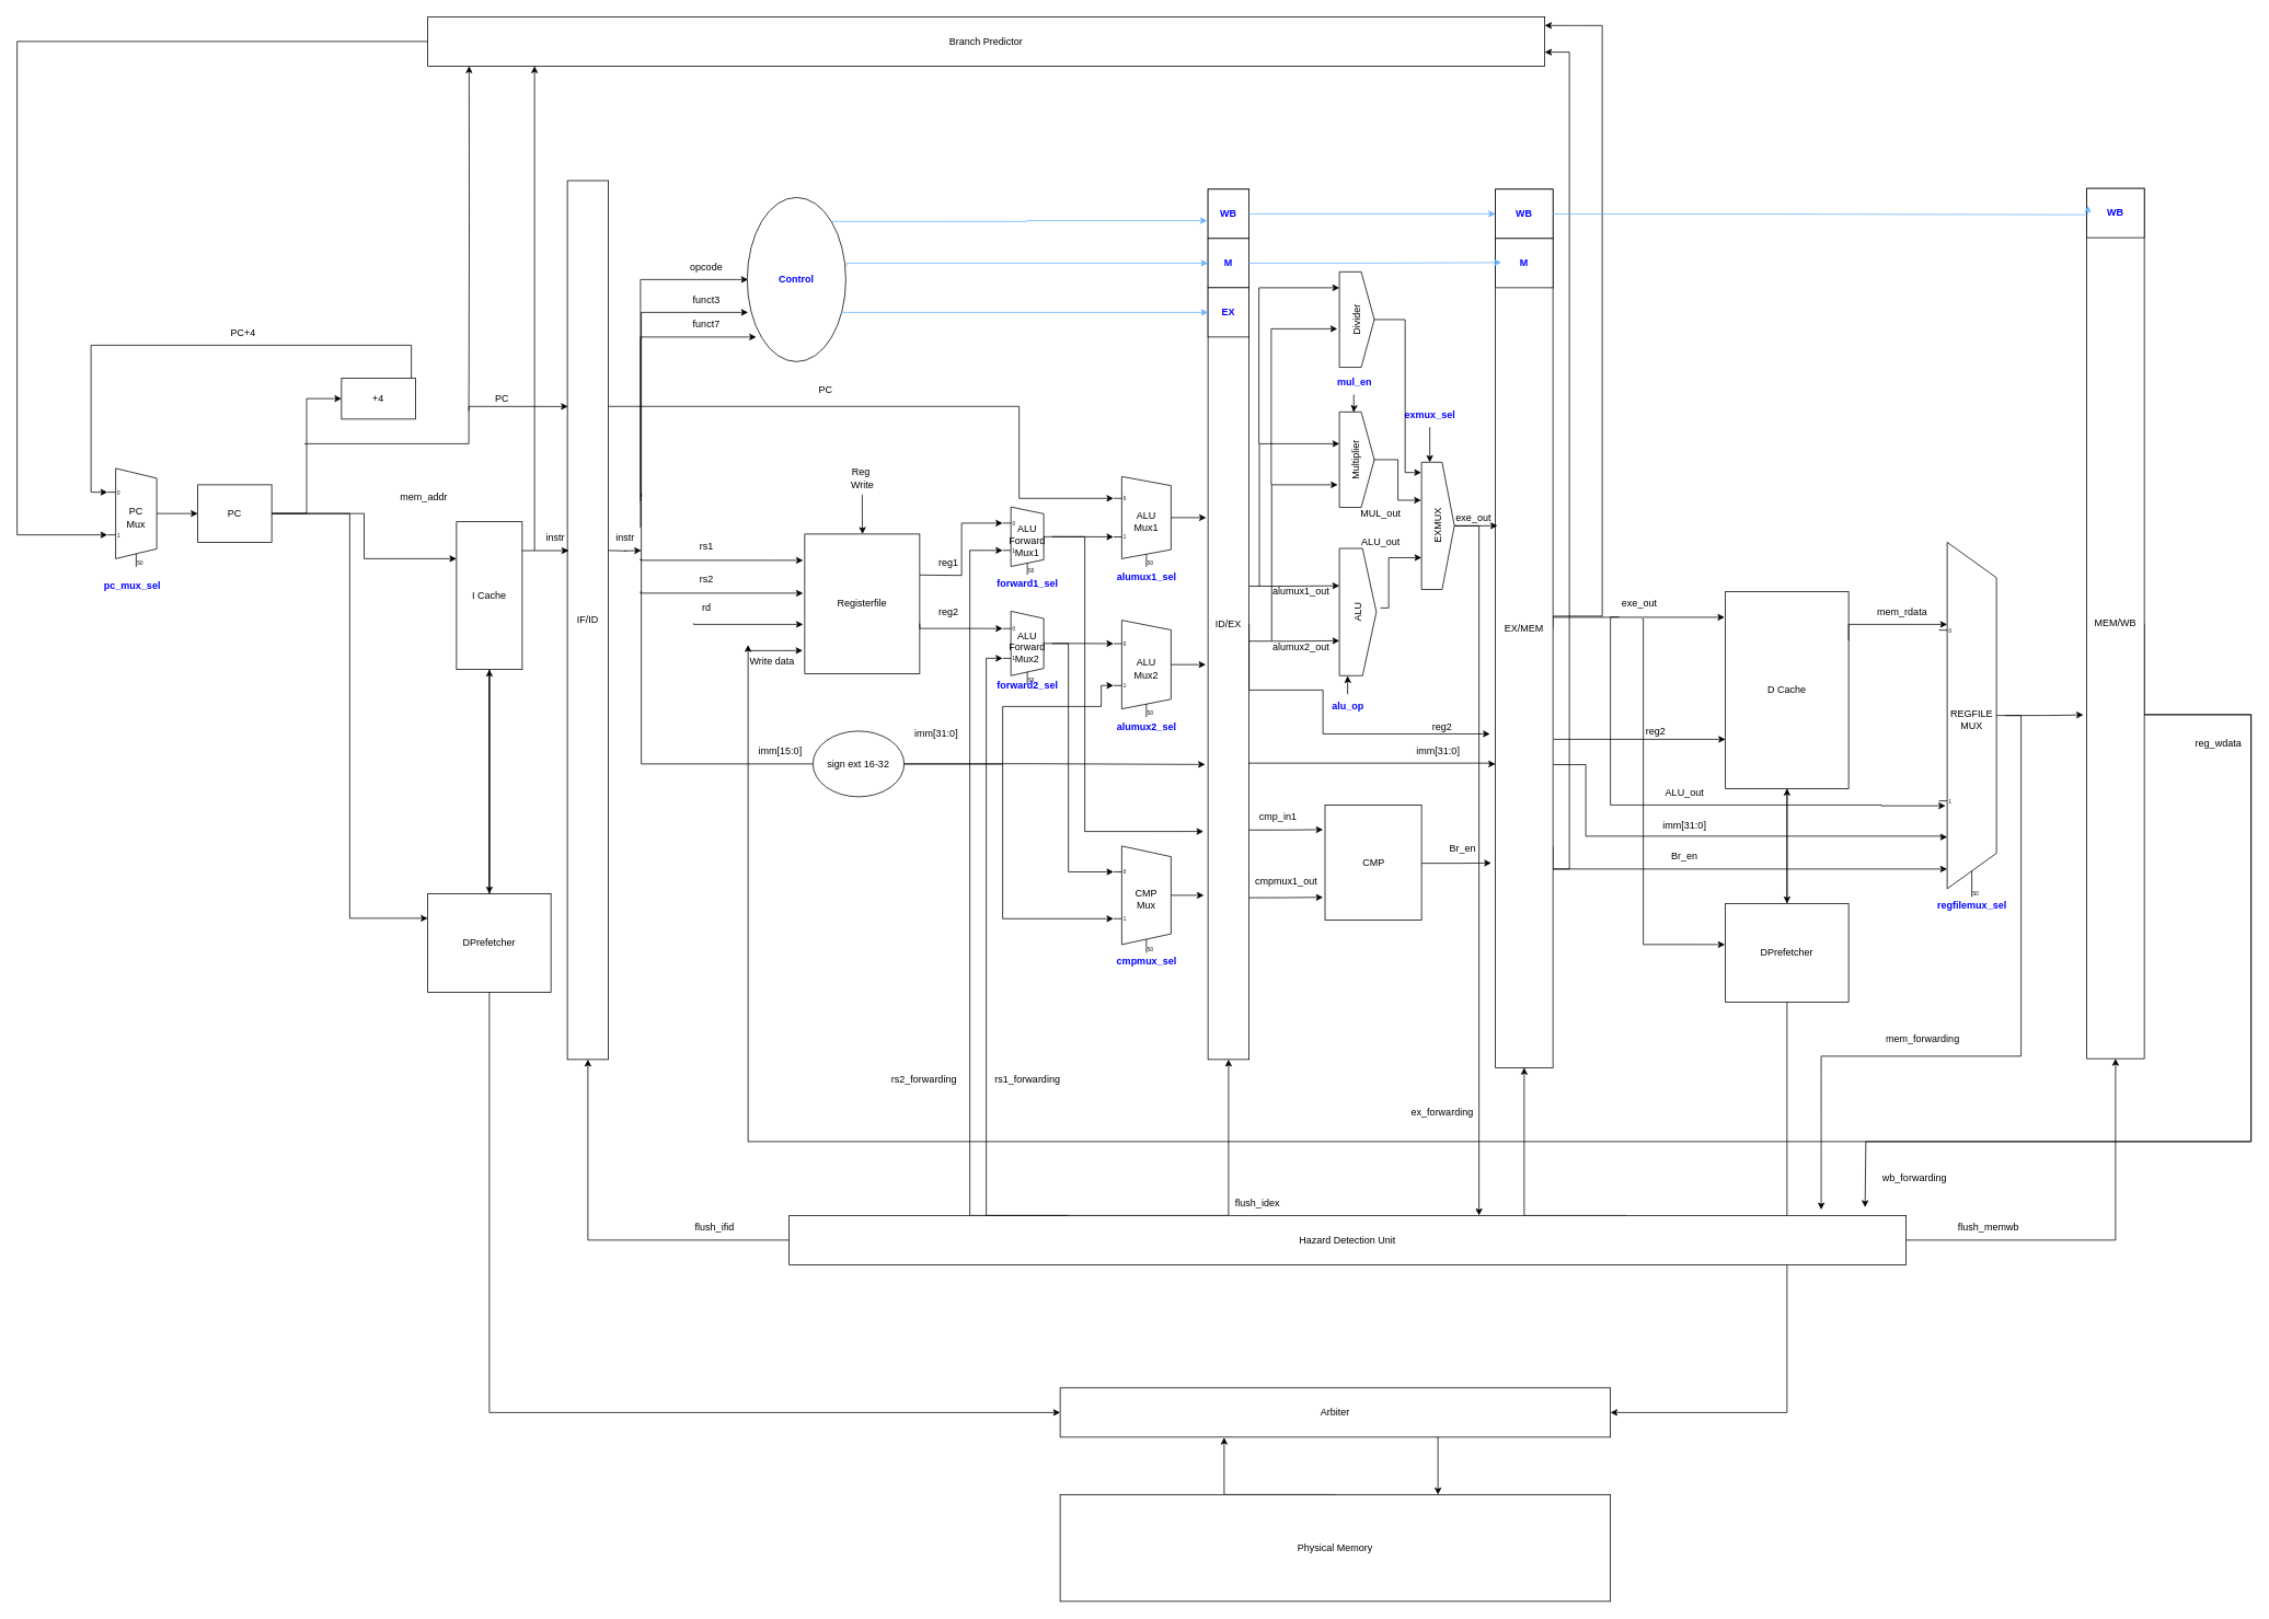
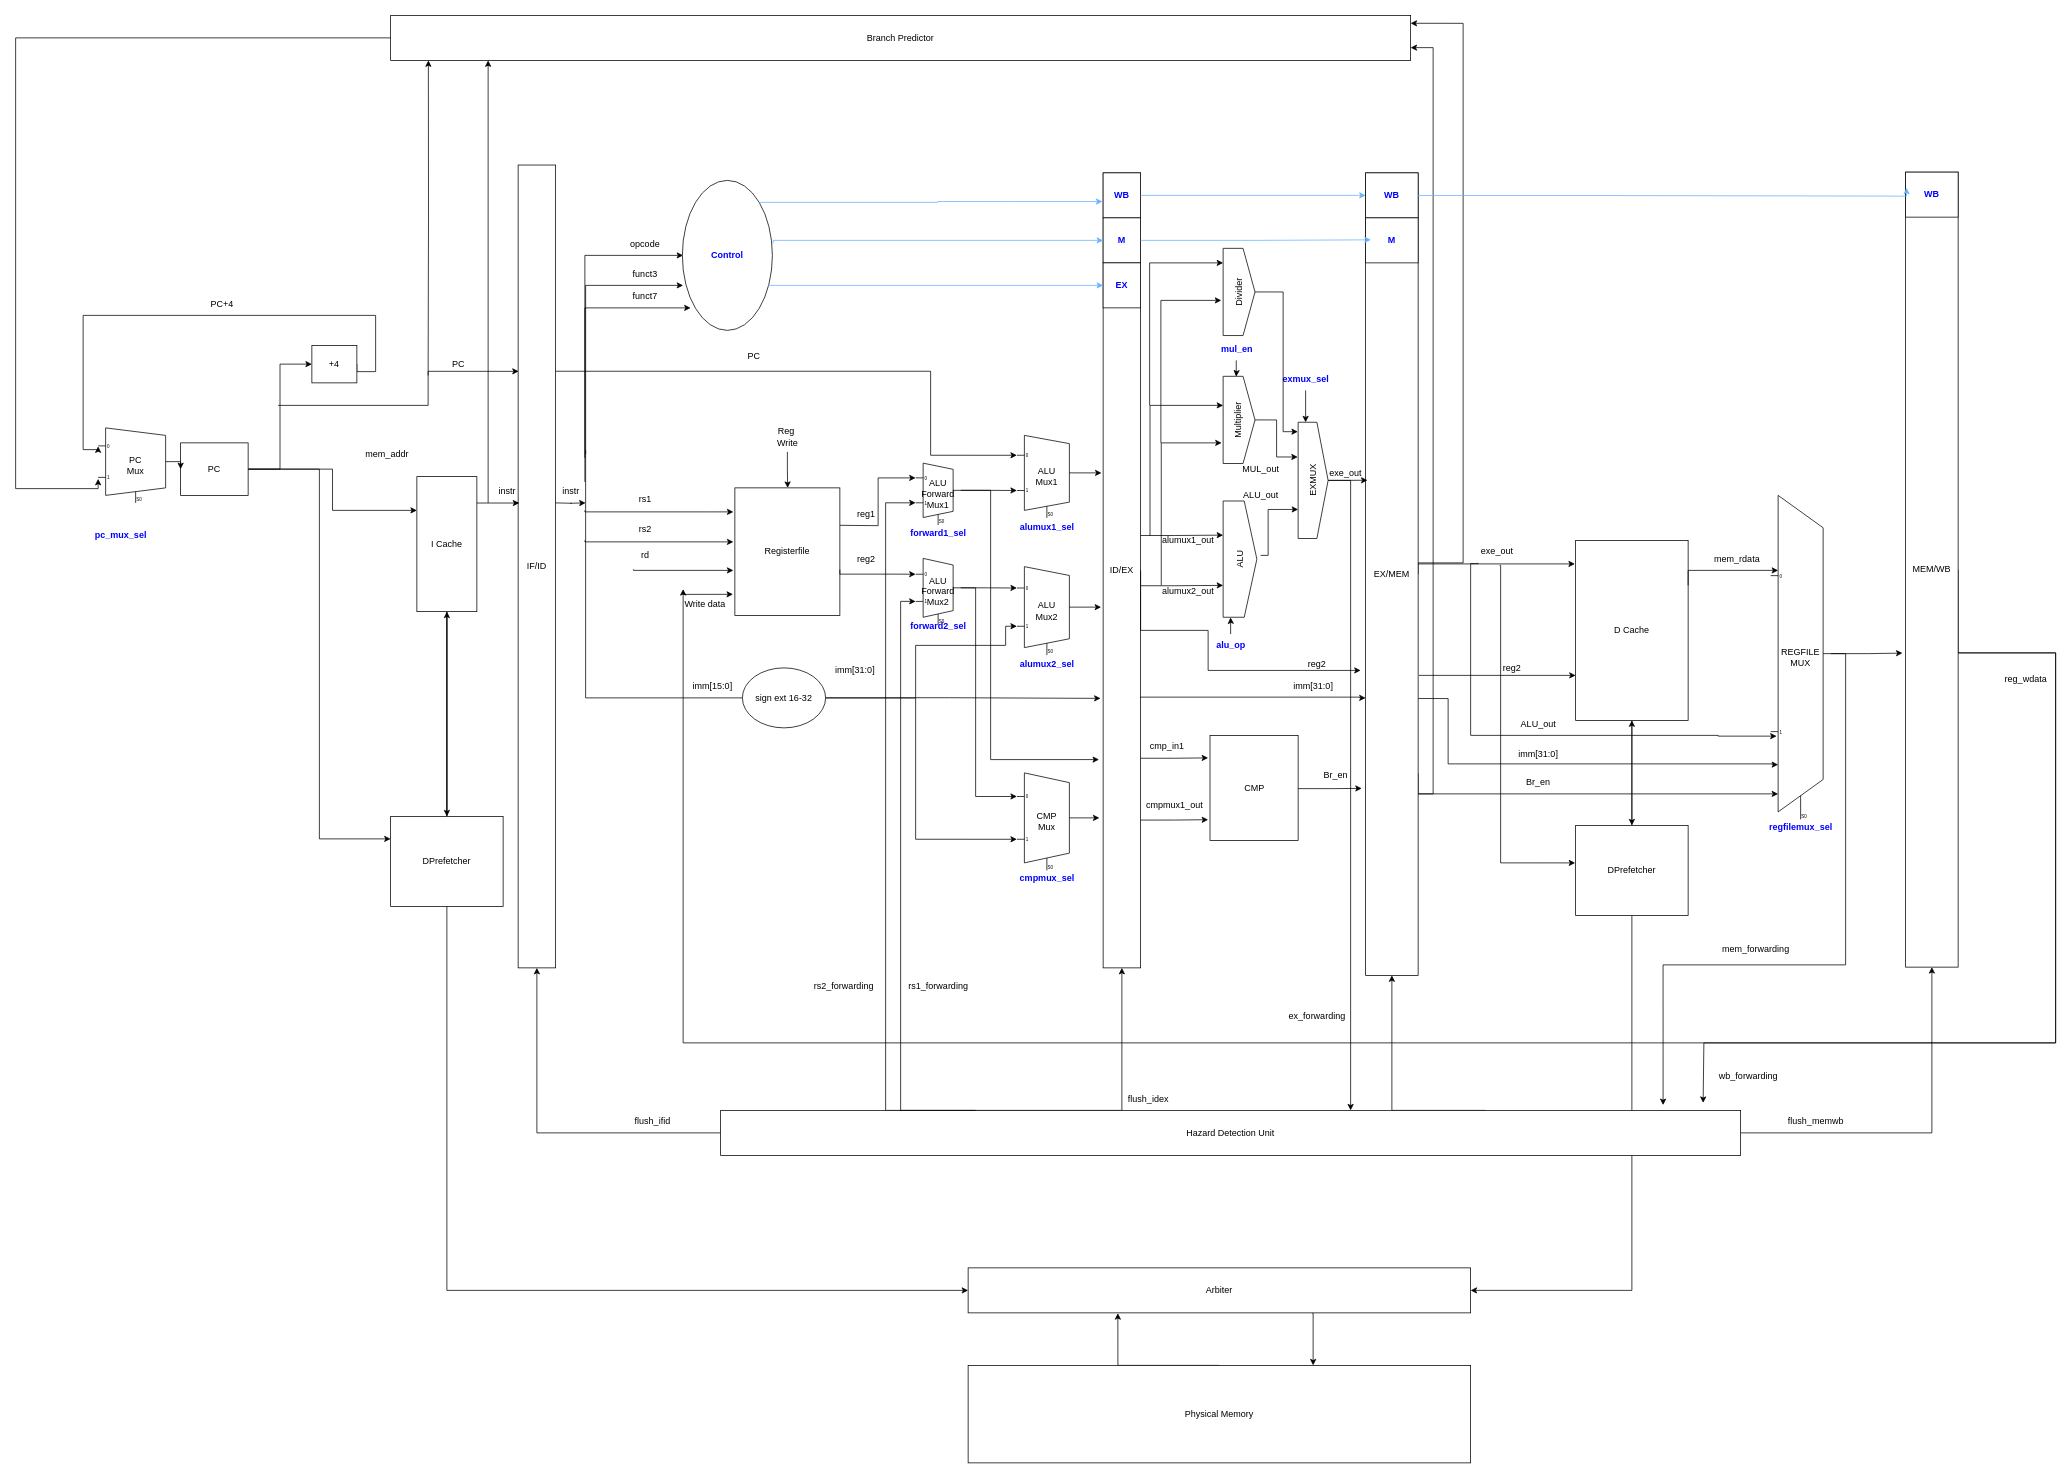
- <mxCell id="13" value="+4" style="rounded=0;whiteSpace=wrap;html=1;" parent="1" vertex="1"><mxGeometry x="415" y="460" width="90" height="50" as="geometry" /></mxCell>
+ <mxCell id="13" value="+4" style="rounded=0;whiteSpace=wrap;html=1;" parent="1" vertex="1"><mxGeometry x="415" y="460" width="60" height="50" as="geometry" /></mxCell>
- <mxCell id="10" value="PC&lt;br&gt;Mux" style="shadow=0;dashed=0;align=center;html=1;strokeWidth=1;shape=mxgraph.electrical.abstract.mux2;whiteSpace=wrap;" parent="1" vertex="1"><mxGeometry x="130" y="570" width="70" height="120" as="geometry" /></mxCell>
+ <mxCell id="10" value="PC&lt;br&gt;Mux" style="shadow=0;dashed=0;align=center;html=1;strokeWidth=1;shape=mxgraph.electrical.abstract.mux2;whiteSpace=wrap;" parent="1" vertex="1"><mxGeometry x="130" y="570" width="100" height="100" as="geometry" /></mxCell>
